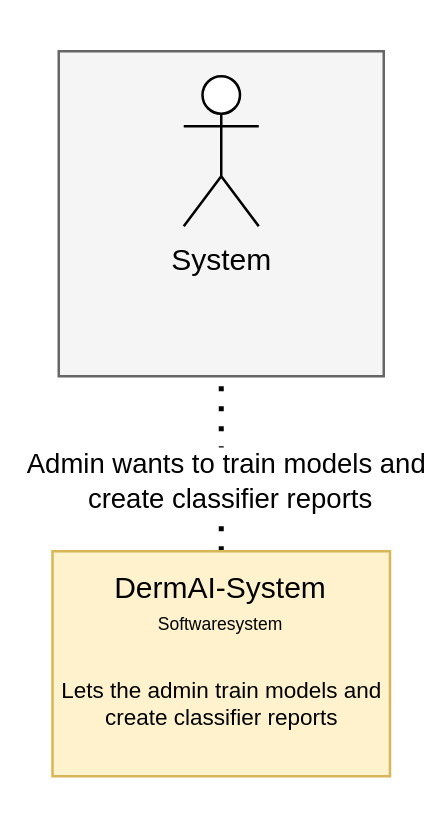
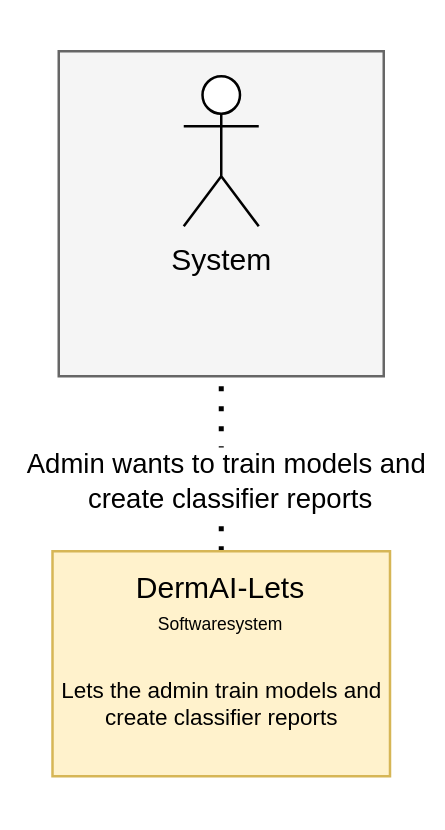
- <mxCell id="8" value="DermAI-System" style="text;html=1;align=center;verticalAlign=middle;whiteSpace=wrap;rounded=0;" parent="1" vertex="1"><mxGeometry x="28" y="220" width="120" height="30" as="geometry" /></mxCell>
+ <mxCell id="8" value="DermAI-Lets" style="text;html=1;align=center;verticalAlign=middle;whiteSpace=wrap;rounded=0;" parent="1" vertex="1"><mxGeometry x="28" y="220" width="120" height="30" as="geometry" /></mxCell>
